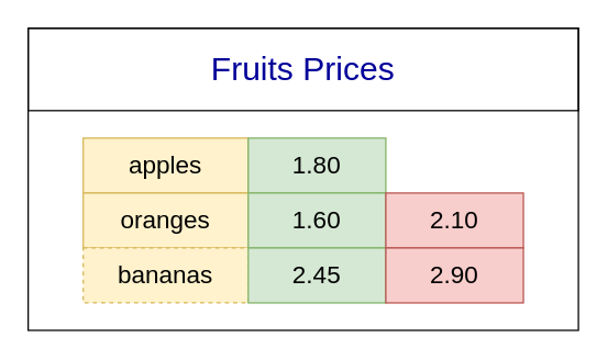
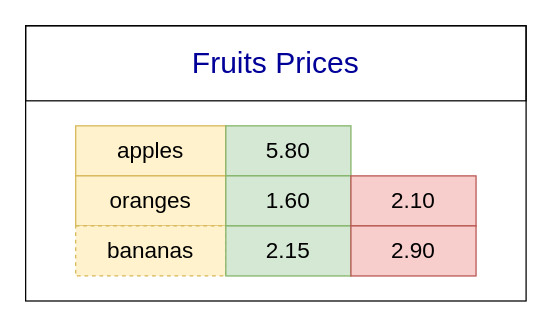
- <mxCell id="4" value="&lt;font style=&quot;font-size: 18px&quot;&gt;1.80&lt;/font&gt;" style="rounded=0;whiteSpace=wrap;html=1;fillColor=#d5e8d4;strokeColor=#82b366;" parent="1" vertex="1"><mxGeometry x="180" y="100" width="100" height="40" as="geometry" /></mxCell>
+ <mxCell id="4" value="&lt;font style=&quot;font-size: 18px&quot;&gt;5.80&lt;/font&gt;" style="rounded=0;whiteSpace=wrap;html=1;fillColor=#d5e8d4;strokeColor=#82b366;" parent="1" vertex="1"><mxGeometry x="180" y="100" width="100" height="40" as="geometry" /></mxCell>
- <mxCell id="8" value="&lt;font style=&quot;font-size: 18px&quot;&gt;2.45&lt;/font&gt;" style="rounded=0;whiteSpace=wrap;html=1;fillColor=#d5e8d4;strokeColor=#82b366;" parent="1" vertex="1"><mxGeometry x="180" y="180" width="100" height="40" as="geometry" /></mxCell>
+ <mxCell id="8" value="&lt;font style=&quot;font-size: 18px&quot;&gt;2.15&lt;/font&gt;" style="rounded=0;whiteSpace=wrap;html=1;fillColor=#d5e8d4;strokeColor=#82b366;" parent="1" vertex="1"><mxGeometry x="180" y="180" width="100" height="40" as="geometry" /></mxCell>
